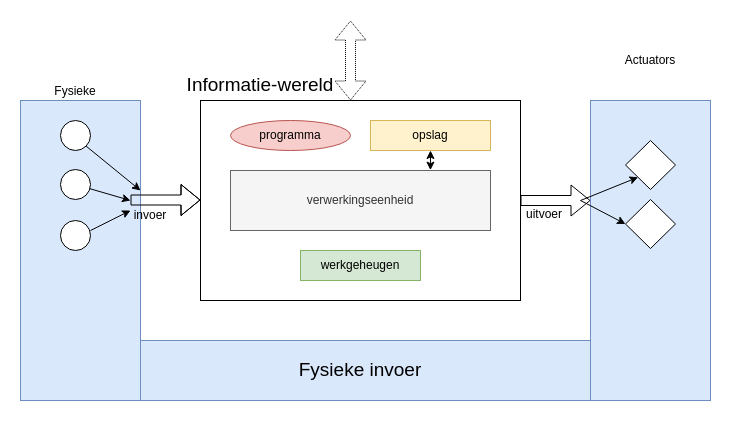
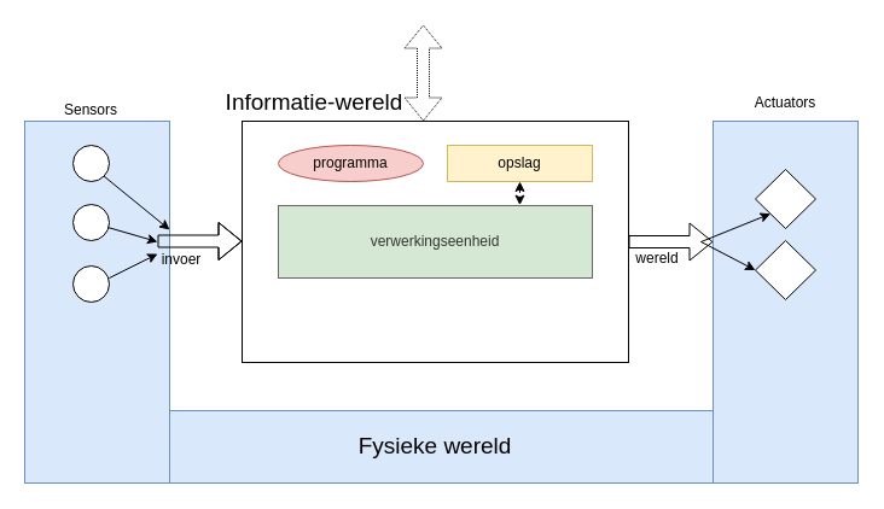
- <mxCell id="20" value="Actuators" style="text;html=1;align=center;verticalAlign=middle;whiteSpace=wrap;rounded=0;" vertex="1" parent="1"><mxGeometry x="620" y="45" width="60" height="30" as="geometry" /></mxCell>
+ <mxCell id="20" value="Actuators" style="text;html=1;align=center;verticalAlign=middle;whiteSpace=wrap;rounded=0;" vertex="1" parent="1"><mxGeometry x="620" y="70" width="60" height="30" as="geometry" /></mxCell>
- <mxCell id="21" value="Fysieke" style="text;html=1;align=center;verticalAlign=middle;whiteSpace=wrap;rounded=0;" vertex="1" parent="1"><mxGeometry x="45" y="76" width="60" height="30" as="geometry" /></mxCell>
+ <mxCell id="21" value="Sensors" style="text;html=1;align=center;verticalAlign=middle;whiteSpace=wrap;rounded=0;" vertex="1" parent="1"><mxGeometry x="45" y="76" width="60" height="30" as="geometry" /></mxCell>
- <mxCell id="8" style="edgeStyle=orthogonalEdgeStyle;rounded=0;orthogonalLoop=1;jettySize=auto;html=1;exitX=0.5;exitY=1;exitDx=0;exitDy=0;entryX=0.769;entryY=-0.006;entryDx=0;entryDy=0;entryPerimeter=0;startArrow=classic;startFill=1;" parent="1" source="7" target="4" edge="1"><mxGeometry relative="1" as="geometry" /></mxCell>
+ <mxCell id="8" style="edgeStyle=orthogonalEdgeStyle;rounded=0;orthogonalLoop=1;jettySize=auto;html=1;exitX=0.5;exitY=1;exitDx=0;exitDy=0;entryX=0.769;entryY=-0.006;entryDx=0;entryDy=0;entryPerimeter=0;startArrow=classic;startFill=1;dashed=1;" parent="1" source="7" target="4" edge="1"><mxGeometry relative="1" as="geometry" /></mxCell>
- <mxCell id="4" value="verwerkingseenheid" style="rounded=0;whiteSpace=wrap;html=1;fillColor=#f5f5f5;strokeColor=#666666;fontColor=#333333;" parent="1" vertex="1"><mxGeometry x="230" y="170" width="260" height="60" as="geometry" /></mxCell>
+ <mxCell id="4" value="verwerkingseenheid" style="rounded=0;whiteSpace=wrap;html=1;fillColor=#d5e8d4;strokeColor=#666666;fontColor=#333333;" parent="1" vertex="1"><mxGeometry x="230" y="170" width="260" height="60" as="geometry" /></mxCell>
- <mxCell id="12" value="uitvoer" style="text;html=1;align=center;verticalAlign=middle;whiteSpace=wrap;rounded=0;" parent="1" vertex="1"><mxGeometry x="514" y="199" width="60" height="30" as="geometry" /></mxCell>
+ <mxCell id="12" value="wereld" style="text;html=1;align=center;verticalAlign=middle;whiteSpace=wrap;rounded=0;" parent="1" vertex="1"><mxGeometry x="514" y="199" width="60" height="30" as="geometry" /></mxCell>
- <mxCell id="6" value="werkgeheugen" style="rounded=0;whiteSpace=wrap;html=1;fillColor=#d5e8d4;strokeColor=#82b366;" parent="1" vertex="1"><mxGeometry x="300" y="250" width="120" height="30" as="geometry" /></mxCell>
- <mxCell id="23" value="&lt;font style=&quot;font-size: 19px;&quot;&gt;Fysieke invoer&lt;/font&gt;" style="text;html=1;align=center;verticalAlign=middle;whiteSpace=wrap;rounded=0;" vertex="1" parent="1"><mxGeometry x="280" y="355" width="160" height="30" as="geometry" /></mxCell>
+ <mxCell id="23" value="&lt;font style=&quot;font-size: 19px;&quot;&gt;Fysieke wereld&lt;/font&gt;" style="text;html=1;align=center;verticalAlign=middle;whiteSpace=wrap;rounded=0;" vertex="1" parent="1"><mxGeometry x="280" y="355" width="160" height="30" as="geometry" /></mxCell>
